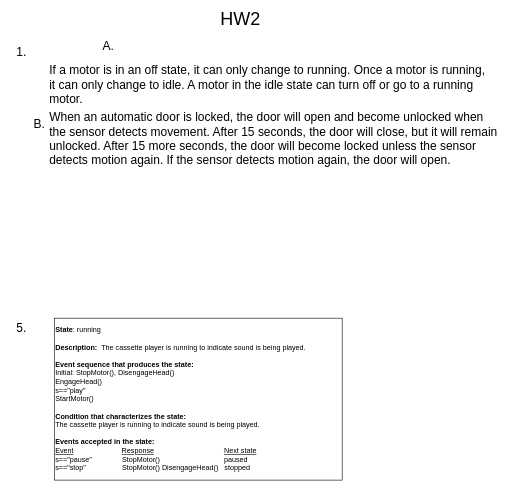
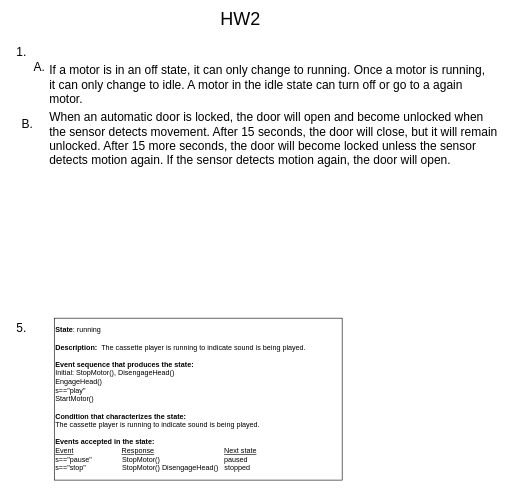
- <mxCell id="3" value="&lt;font style=&quot;font-size: 20px&quot;&gt;A.&lt;/font&gt;" style="text;html=1;align=center;verticalAlign=middle;resizable=0;points=[];autosize=1;" vertex="1" parent="1"><mxGeometry x="165" y="65" width="30" height="20" as="geometry" /></mxCell>
+ <mxCell id="3" value="&lt;font style=&quot;font-size: 20px&quot;&gt;A.&lt;/font&gt;" style="text;html=1;align=center;verticalAlign=middle;resizable=0;points=[];autosize=1;" vertex="1" parent="1"><mxGeometry x="50" y="100" width="30" height="20" as="geometry" /></mxCell>
- <mxCell id="4" value="If a motor is in an off state, it can only change to running. Once a motor is running,&lt;br&gt;it can only change to idle. A motor in the idle state can turn off or go to a running &lt;br&gt;motor." style="text;html=1;align=left;verticalAlign=middle;resizable=0;points=[];autosize=1;fontSize=20;" vertex="1" parent="1"><mxGeometry x="80" y="100" width="740" height="80" as="geometry" /></mxCell>
+ <mxCell id="4" value="If a motor is in an off state, it can only change to running. Once a motor is running,&lt;br&gt;it can only change to idle. A motor in the idle state can turn off or go to a again &lt;br&gt;motor." style="text;html=1;align=left;verticalAlign=middle;resizable=0;points=[];autosize=1;fontSize=20;" vertex="1" parent="1"><mxGeometry x="80" y="100" width="740" height="80" as="geometry" /></mxCell>
- <mxCell id="5" value="B." style="text;html=1;align=center;verticalAlign=middle;resizable=0;points=[];autosize=1;fontSize=20;" vertex="1" parent="1"><mxGeometry x="50" y="190" width="30" height="30" as="geometry" /></mxCell>
+ <mxCell id="5" value="B." style="text;html=1;align=center;verticalAlign=middle;resizable=0;points=[];autosize=1;fontSize=20;" vertex="1" parent="1"><mxGeometry x="30" y="190" width="30" height="30" as="geometry" /></mxCell>
